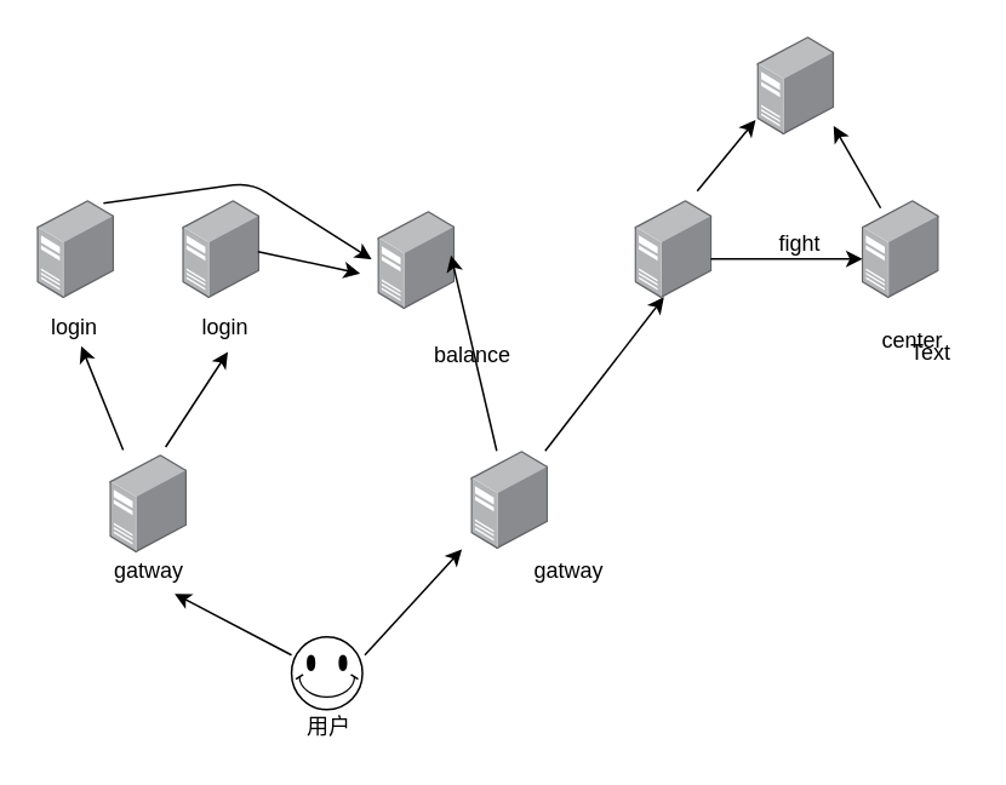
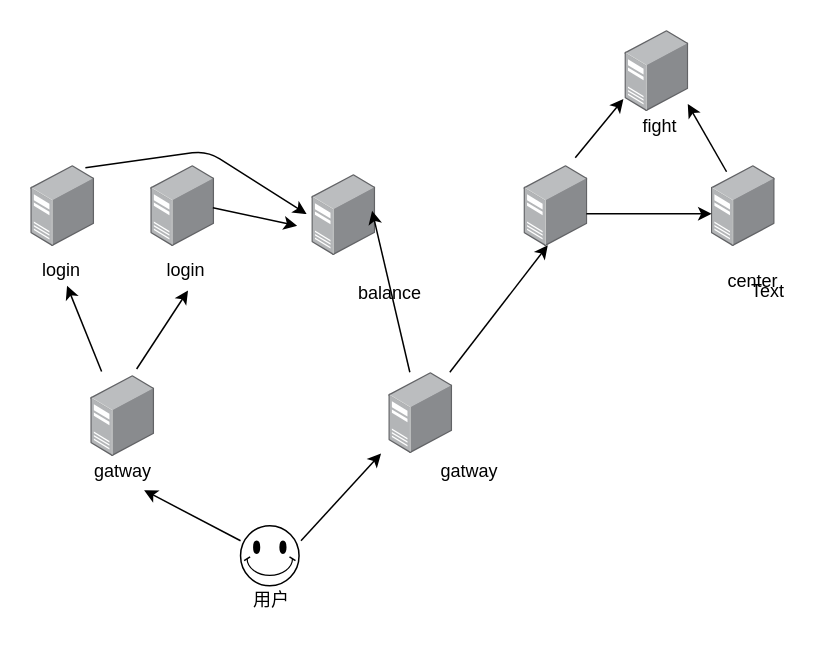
- <mxCell id="24" value="fight" style="text;html=1;align=center;verticalAlign=middle;resizable=0;points=[];autosize=1;" vertex="1" parent="1"><mxGeometry x="418.7" y="124" width="40" height="20" as="geometry" /></mxCell>
+ <mxCell id="24" value="fight" style="text;html=1;align=center;verticalAlign=middle;resizable=0;points=[];autosize=1;" vertex="1" parent="1"><mxGeometry x="418.7" y="74" width="40" height="20" as="geometry" /></mxCell>
